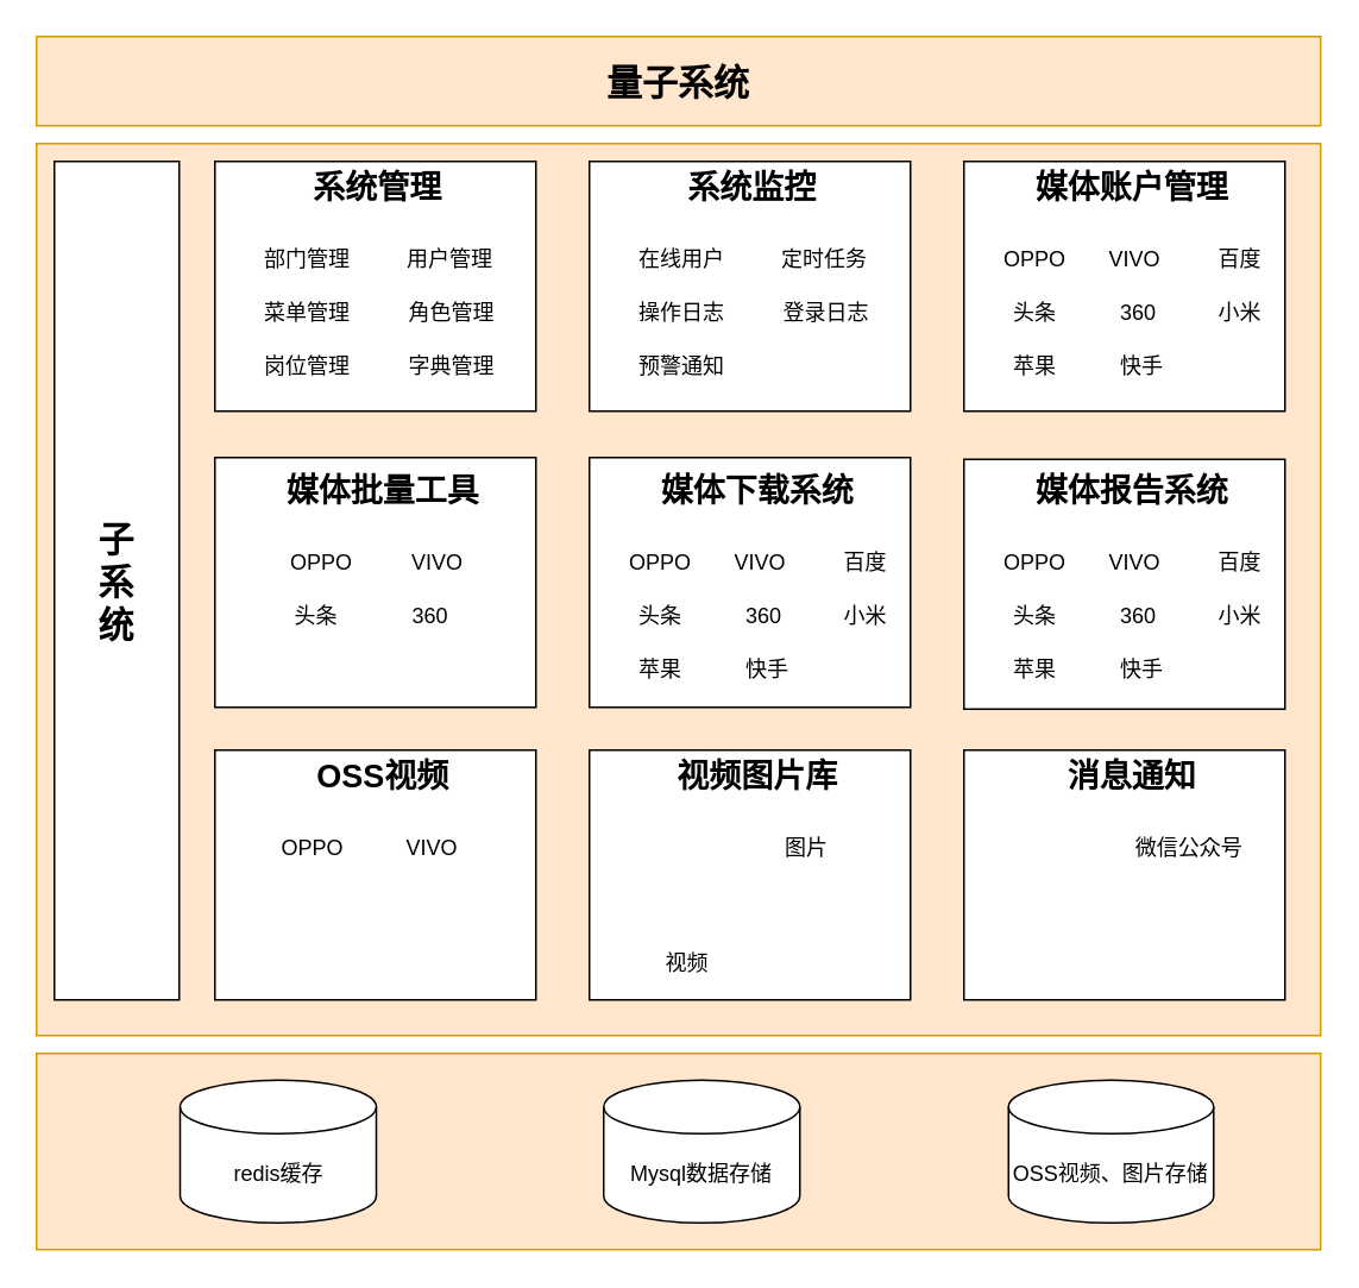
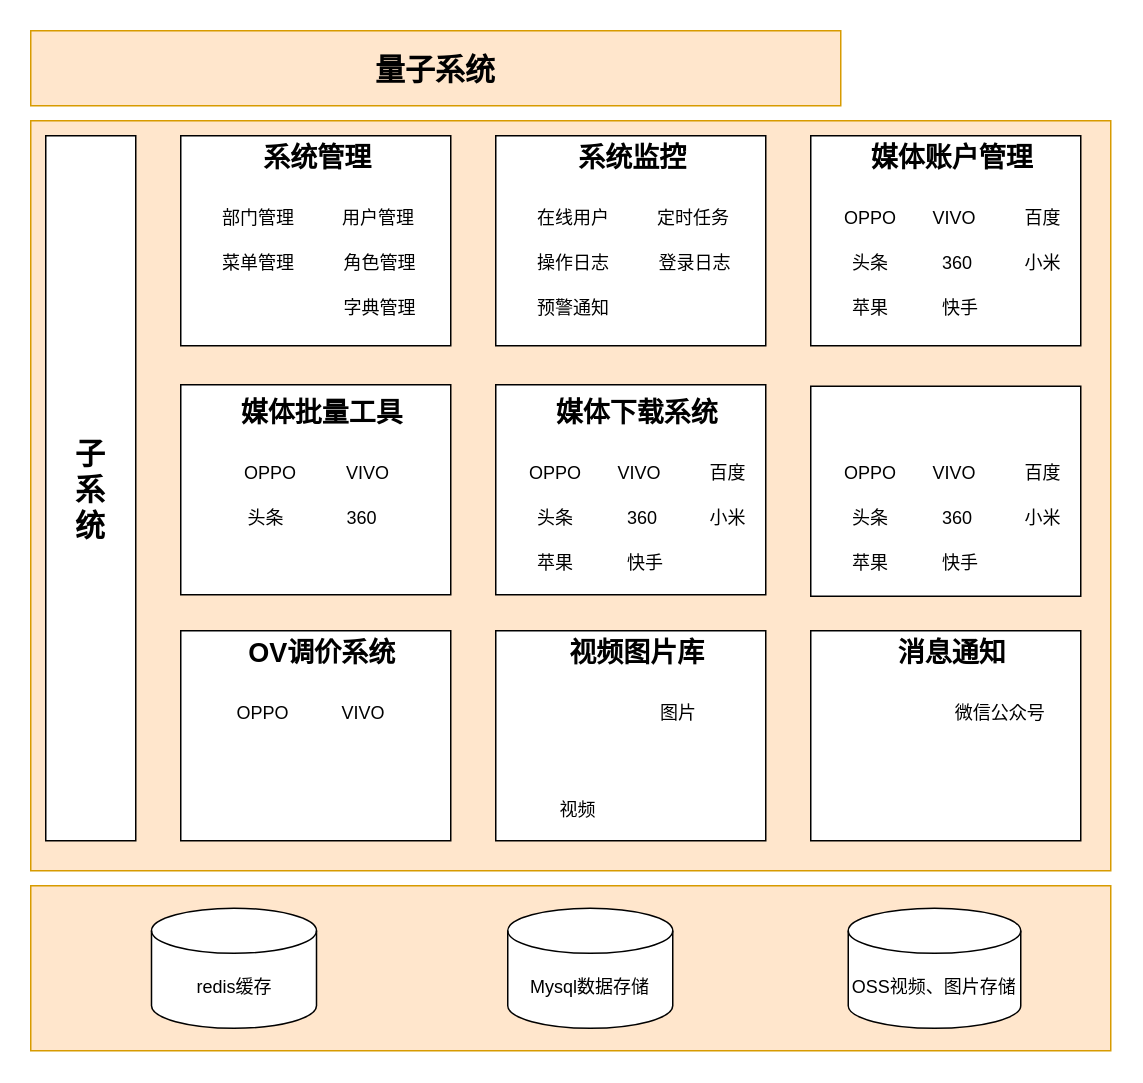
- <mxCell id="2" value="&lt;b&gt;&lt;font style=&quot;font-size: 20px;&quot;&gt;量子系统&lt;/font&gt;&lt;/b&gt;" style="rounded=0;whiteSpace=wrap;html=1;fillColor=#ffe6cc;strokeColor=#d79b00;" vertex="1" parent="1"><mxGeometry x="20" y="20" width="720" height="50" as="geometry" /></mxCell>
+ <mxCell id="2" value="&lt;b&gt;&lt;font style=&quot;font-size: 20px;&quot;&gt;量子系统&lt;/font&gt;&lt;/b&gt;" style="rounded=0;whiteSpace=wrap;html=1;fillColor=#ffe6cc;strokeColor=#d79b00;" vertex="1" parent="1"><mxGeometry x="20" y="20" width="540" height="50" as="geometry" /></mxCell>
- <mxCell id="11" value="岗位管理" style="text;html=1;strokeColor=none;fillColor=none;align=center;verticalAlign=middle;whiteSpace=wrap;rounded=0;" vertex="1" parent="1"><mxGeometry x="142" y="190" width="60" height="30" as="geometry" /></mxCell>
- <mxCell id="47" value="媒体报告系统" style="text;html=1;strokeColor=none;fillColor=none;align=center;verticalAlign=middle;whiteSpace=wrap;rounded=0;fontSize=18;fontStyle=1" vertex="1" parent="1"><mxGeometry x="579" y="260" width="111" height="30" as="geometry" /></mxCell>
- <mxCell id="4" value="&lt;b style=&quot;font-size: 20px;&quot;&gt;子&lt;br&gt;系&lt;br style=&quot;font-size: 20px;&quot;&gt;统&lt;/b&gt;" style="rounded=0;whiteSpace=wrap;html=1;" vertex="1" parent="1"><mxGeometry x="30" y="90" width="70" height="470" as="geometry" /></mxCell>
+ <mxCell id="4" value="&lt;b style=&quot;font-size: 20px;&quot;&gt;子&lt;br&gt;系&lt;br style=&quot;font-size: 20px;&quot;&gt;统&lt;/b&gt;" style="rounded=0;whiteSpace=wrap;html=1;" vertex="1" parent="1"><mxGeometry x="30" y="90" width="60" height="470" as="geometry" /></mxCell>
- <mxCell id="57" value="OSS视频" style="text;html=1;strokeColor=none;fillColor=none;align=center;verticalAlign=middle;whiteSpace=wrap;rounded=0;fontSize=18;fontStyle=1" vertex="1" parent="1"><mxGeometry x="159" y="420" width="111" height="30" as="geometry" /></mxCell>
+ <mxCell id="57" value="OV调价系统" style="text;html=1;strokeColor=none;fillColor=none;align=center;verticalAlign=middle;whiteSpace=wrap;rounded=0;fontSize=18;fontStyle=1" vertex="1" parent="1"><mxGeometry x="159" y="420" width="111" height="30" as="geometry" /></mxCell>
